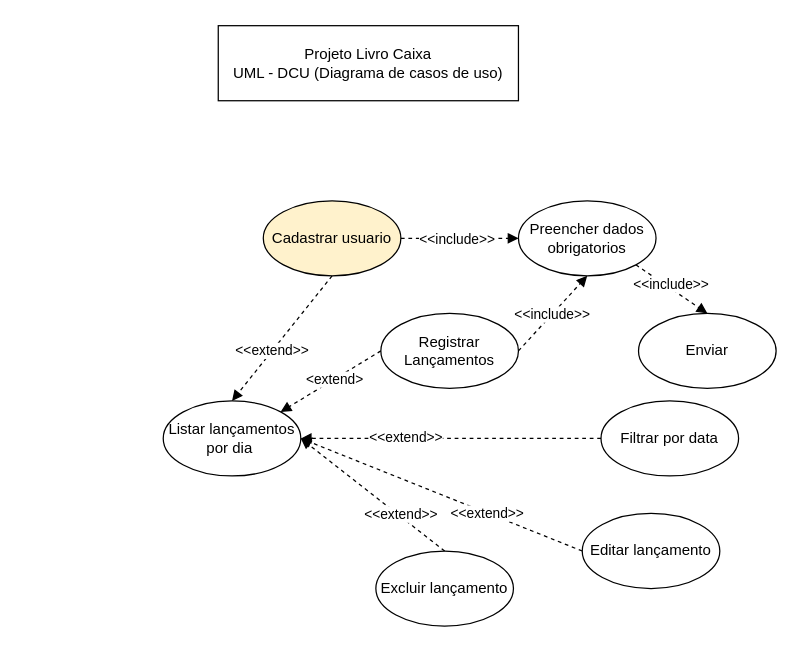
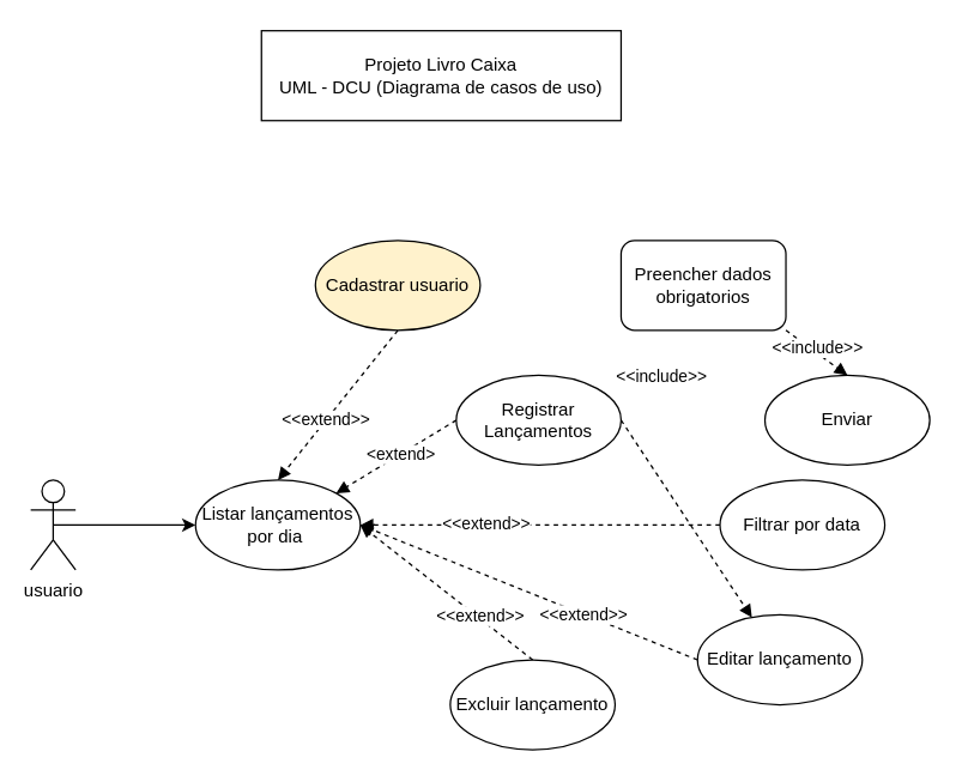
- <mxCell id="18" style="rounded=0;orthogonalLoop=1;jettySize=auto;html=1;entryX=0;entryY=0.5;entryDx=0;entryDy=0;dashed=1;endArrow=block;endFill=1;exitX=1;exitY=0.5;exitDx=0;exitDy=0;" edge="1" parent="1" source="16" target="5"><mxGeometry relative="1" as="geometry"><mxPoint x="398" y="254" as="sourcePoint" /><mxPoint x="465" y="210" as="targetPoint" /></mxGeometry></mxCell>
- <mxCell id="19" value="&amp;lt;&amp;lt;include&amp;gt;&amp;gt;" style="edgeLabel;html=1;align=center;verticalAlign=middle;resizable=0;points=[];" vertex="1" connectable="0" parent="18"><mxGeometry x="0.148" y="-2" relative="1" as="geometry"><mxPoint x="-10" y="-2" as="offset" /></mxGeometry></mxCell>
- <mxCell id="5" value="Preencher dados obrigatorios" style="ellipse;whiteSpace=wrap;html=1;align=center;" vertex="1" parent="1"><mxGeometry x="414" y="160" width="110" height="60" as="geometry" /></mxCell>
+ <mxCell id="5" value="Preencher dados obrigatorios" style="whiteSpace=wrap;html=1;align=center;rounded=1;" vertex="1" parent="1"><mxGeometry x="414" y="160" width="110" height="60" as="geometry" /></mxCell>
- <mxCell id="17" style="rounded=0;orthogonalLoop=1;jettySize=auto;html=1;entryX=0.5;entryY=1;entryDx=0;entryDy=0;dashed=1;endArrow=block;endFill=1;exitX=1;exitY=0.5;exitDx=0;exitDy=0;" edge="1" parent="1" source="8" target="5"><mxGeometry relative="1" as="geometry"><mxPoint x="314" y="280" as="sourcePoint" /><mxPoint x="234" y="339" as="targetPoint" /></mxGeometry></mxCell>
+ <mxCell id="17" style="rounded=0;orthogonalLoop=1;jettySize=auto;html=1;dashed=1;endArrow=block;endFill=1;exitX=1;exitY=0.5;exitDx=0;exitDy=0;" edge="1" parent="1" source="8" target="13"><mxGeometry relative="1" as="geometry"><mxPoint x="314" y="280" as="sourcePoint" /><mxPoint x="234" y="339" as="targetPoint" /></mxGeometry></mxCell>
+ <mxCell id="4" value="usuario" style="shape=umlActor;verticalLabelPosition=bottom;verticalAlign=top;html=1;" vertex="1" parent="1"><mxGeometry x="20" y="320" width="30" height="60" as="geometry" /></mxCell>
+ <mxCell id="3" style="edgeStyle=orthogonalEdgeStyle;rounded=0;orthogonalLoop=1;jettySize=auto;html=1;exitX=0.5;exitY=0.5;exitDx=0;exitDy=0;exitPerimeter=0;entryX=0;entryY=0.5;entryDx=0;entryDy=0;" edge="1" parent="1" source="4" target="10"><mxGeometry relative="1" as="geometry" /></mxCell>
